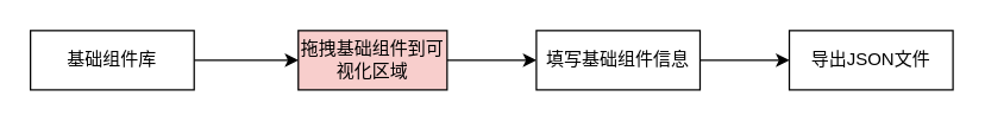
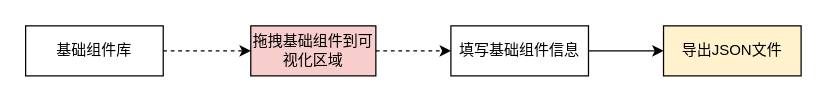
- <mxCell id="2" style="edgeStyle=orthogonalEdgeStyle;rounded=0;orthogonalLoop=1;jettySize=auto;html=1;exitX=1;exitY=0.5;exitDx=0;exitDy=0;entryX=0;entryY=0.5;entryDx=0;entryDy=0;" edge="1" parent="1" source="3" target="5"><mxGeometry relative="1" as="geometry" /></mxCell>
+ <mxCell id="2" style="edgeStyle=orthogonalEdgeStyle;rounded=0;orthogonalLoop=1;jettySize=auto;html=1;exitX=1;exitY=0.5;exitDx=0;exitDy=0;entryX=0;entryY=0.5;entryDx=0;entryDy=0;dashed=1;" edge="1" parent="1" source="3" target="5"><mxGeometry relative="1" as="geometry" /></mxCell>
- <mxCell id="4" style="edgeStyle=orthogonalEdgeStyle;rounded=0;orthogonalLoop=1;jettySize=auto;html=1;exitX=1;exitY=0.5;exitDx=0;exitDy=0;" edge="1" parent="1" source="5" target="7"><mxGeometry relative="1" as="geometry" /></mxCell>
+ <mxCell id="4" style="edgeStyle=orthogonalEdgeStyle;rounded=0;orthogonalLoop=1;jettySize=auto;html=1;exitX=1;exitY=0.5;exitDx=0;exitDy=0;dashed=1;" edge="1" parent="1" source="5" target="7"><mxGeometry relative="1" as="geometry" /></mxCell>
- <mxCell id="8" value="导出JSON文件" style="rounded=0;whiteSpace=wrap;html=1;" vertex="1" parent="1"><mxGeometry x="530" y="20" width="110" height="40" as="geometry" /></mxCell>
+ <mxCell id="8" value="导出JSON文件" style="rounded=0;whiteSpace=wrap;html=1;fillColor=#fff2cc;" vertex="1" parent="1"><mxGeometry x="530" y="20" width="110" height="40" as="geometry" /></mxCell>
